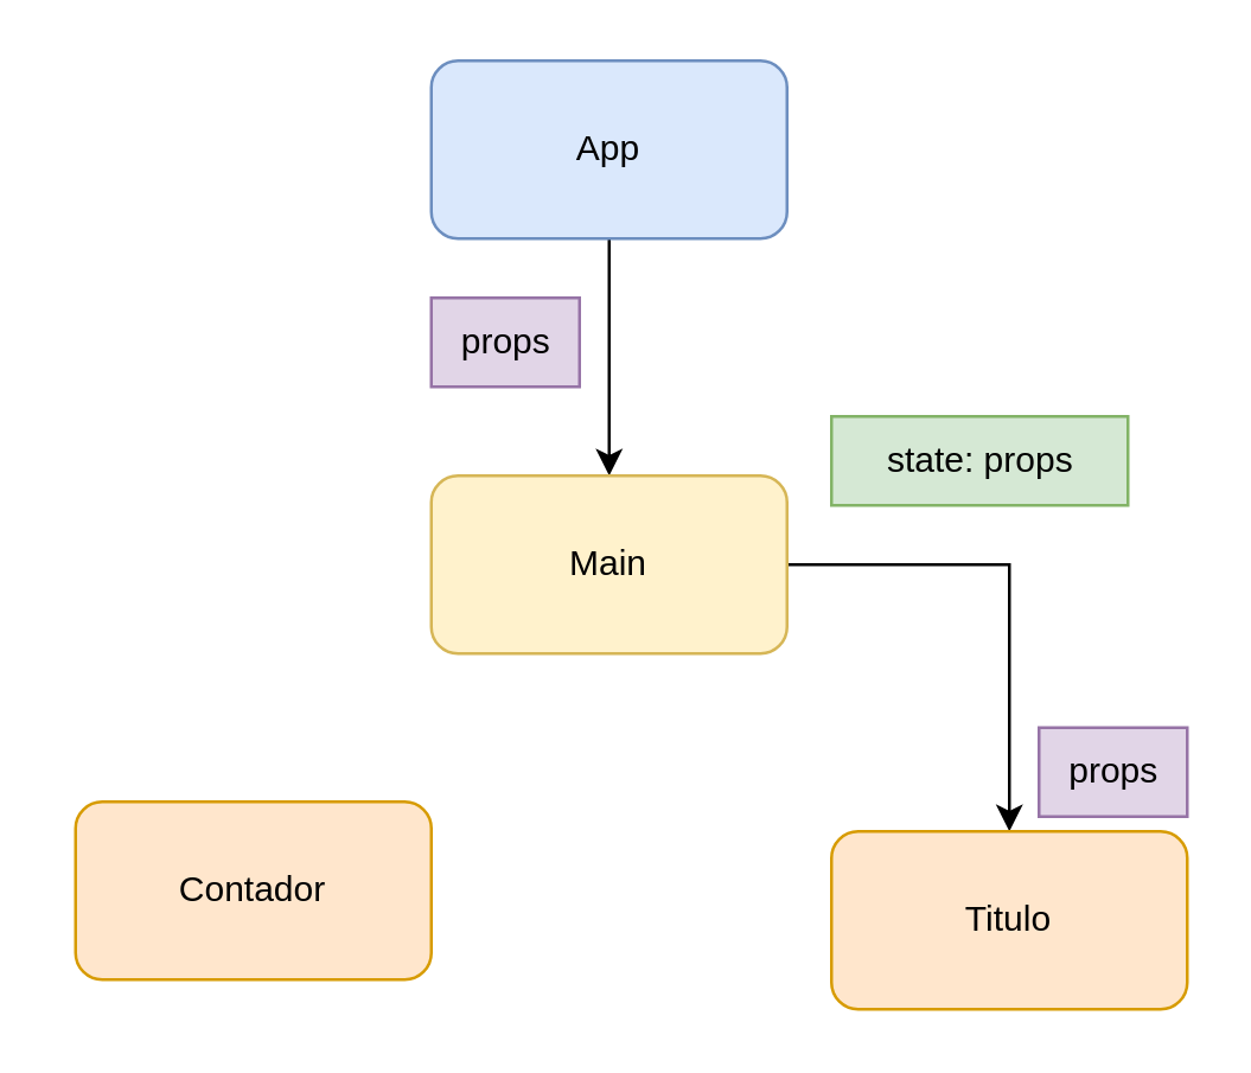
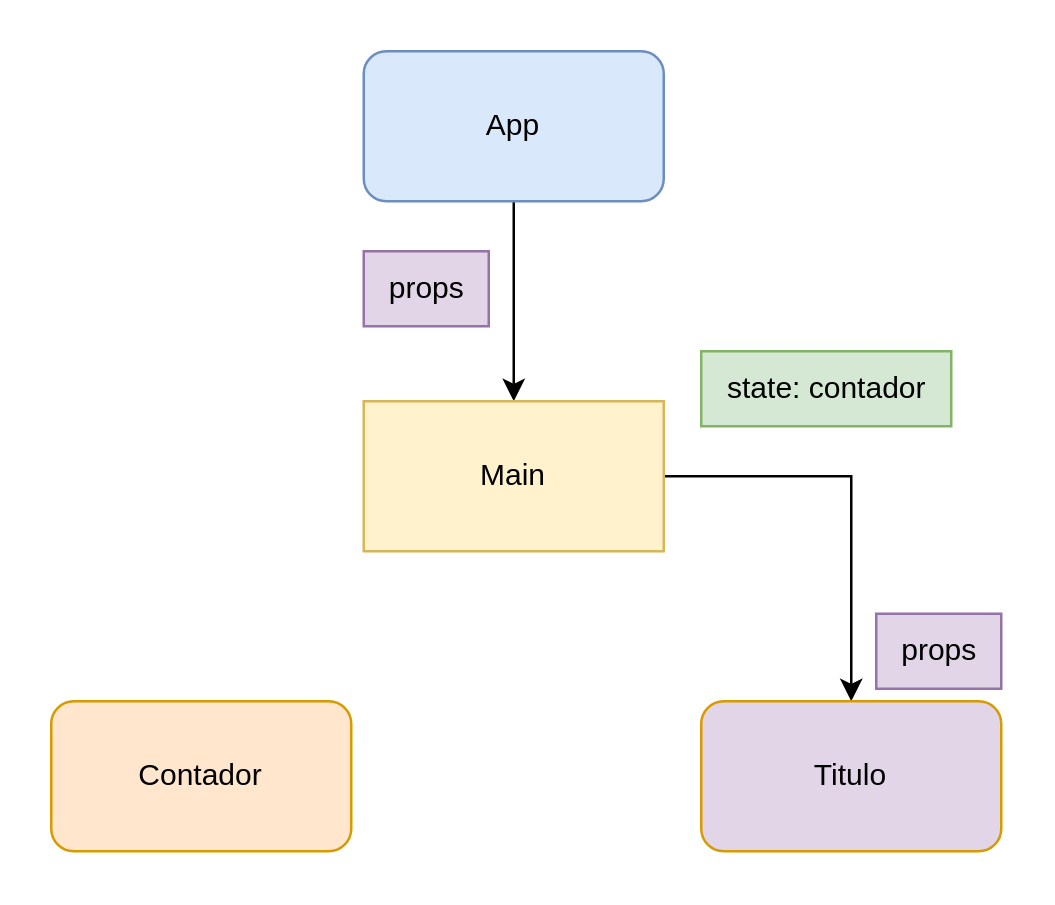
- <mxCell id="8" value="state: props" style="text;html=1;align=center;verticalAlign=middle;resizable=0;points=[];autosize=1;strokeColor=#82b366;fillColor=#d5e8d4;" parent="1" vertex="1"><mxGeometry x="280" y="140" width="100" height="30" as="geometry" /></mxCell>
+ <mxCell id="8" value="state: contador" style="text;html=1;align=center;verticalAlign=middle;resizable=0;points=[];autosize=1;strokeColor=#82b366;fillColor=#d5e8d4;" parent="1" vertex="1"><mxGeometry x="280" y="140" width="100" height="30" as="geometry" /></mxCell>
- <mxCell id="5" value="Main" style="rounded=1;whiteSpace=wrap;html=1;fillColor=#fff2cc;strokeColor=#d6b656;" parent="1" vertex="1"><mxGeometry x="145" y="160" width="120" height="60" as="geometry" /></mxCell>
+ <mxCell id="5" value="Main" style="whiteSpace=wrap;html=1;fillColor=#fff2cc;strokeColor=#d6b656;rounded=0;" parent="1" vertex="1"><mxGeometry x="145" y="160" width="120" height="60" as="geometry" /></mxCell>
- <mxCell id="7" value="Contador" style="rounded=1;whiteSpace=wrap;html=1;fillColor=#ffe6cc;strokeColor=#d79b00;" parent="1" vertex="1"><mxGeometry x="25" y="270" width="120" height="60" as="geometry" /></mxCell>
+ <mxCell id="7" value="Contador" style="rounded=1;whiteSpace=wrap;html=1;fillColor=#ffe6cc;strokeColor=#d79b00;" parent="1" vertex="1"><mxGeometry x="20" y="280" width="120" height="60" as="geometry" /></mxCell>
- <mxCell id="6" value="Titulo" style="rounded=1;whiteSpace=wrap;html=1;fillColor=#ffe6cc;strokeColor=#d79b00;" parent="1" vertex="1"><mxGeometry x="280" y="280" width="120" height="60" as="geometry" /></mxCell>
+ <mxCell id="6" value="Titulo" style="rounded=1;whiteSpace=wrap;html=1;fillColor=#e1d5e7;strokeColor=#d79b00;" parent="1" vertex="1"><mxGeometry x="280" y="280" width="120" height="60" as="geometry" /></mxCell>
